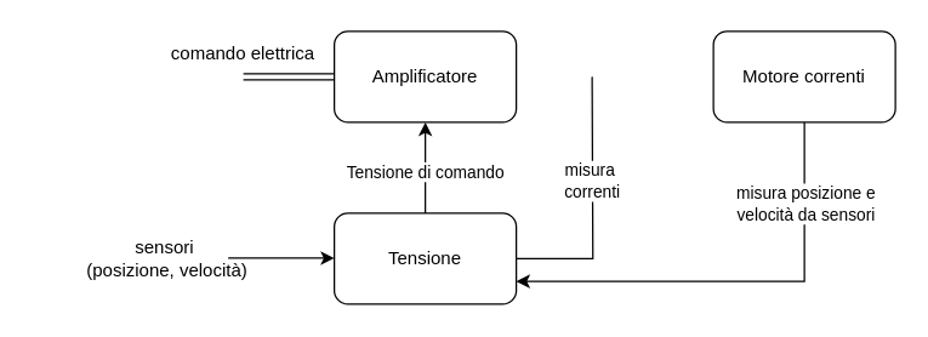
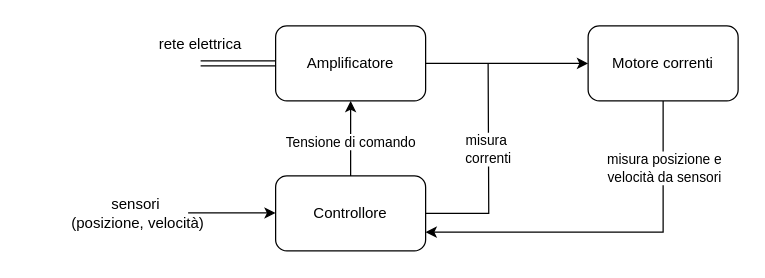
- <mxCell id="15" value="comando elettrica" style="text;html=1;align=center;verticalAlign=middle;whiteSpace=wrap;rounded=0;" vertex="1" parent="1"><mxGeometry x="70" y="20" width="180" height="30" as="geometry" /></mxCell>
+ <mxCell id="15" value="rete elettrica" style="text;html=1;align=center;verticalAlign=middle;whiteSpace=wrap;rounded=0;" vertex="1" parent="1"><mxGeometry x="70" y="20" width="180" height="30" as="geometry" /></mxCell>
+ <mxCell id="3" style="edgeStyle=orthogonalEdgeStyle;rounded=0;orthogonalLoop=1;jettySize=auto;html=1;entryX=0;entryY=0.5;entryDx=0;entryDy=0;" edge="1" parent="1" source="4" target="7"><mxGeometry relative="1" as="geometry" /></mxCell>
- <mxCell id="12" value="Tensione" style="rounded=1;whiteSpace=wrap;html=1;fillColor=none;" vertex="1" parent="1"><mxGeometry x="220" y="140" width="120" height="60" as="geometry" /></mxCell>
+ <mxCell id="12" value="Controllore" style="rounded=1;whiteSpace=wrap;html=1;fillColor=none;" vertex="1" parent="1"><mxGeometry x="220" y="140" width="120" height="60" as="geometry" /></mxCell>
